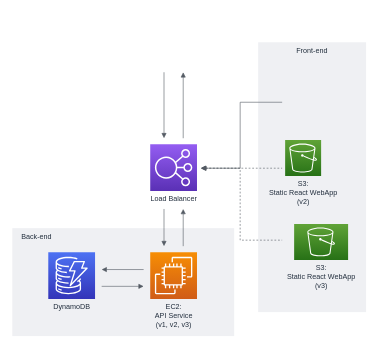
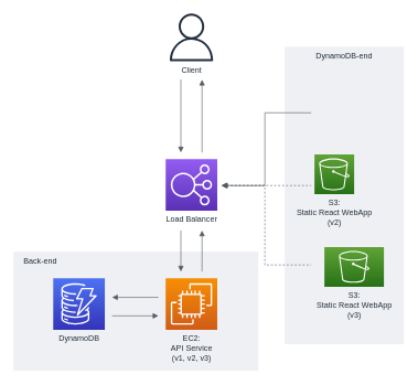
+ <mxCell id="6" value="Client" style="outlineConnect=0;fontColor=#232F3E;gradientColor=none;fillColor=#232F3E;strokeColor=none;dashed=0;verticalLabelPosition=bottom;verticalAlign=top;align=center;html=1;fontSize=12;fontStyle=0;aspect=fixed;pointerEvents=1;shape=mxgraph.aws4.user;" vertex="1" parent="1"><mxGeometry x="253" y="20" width="72" height="72" as="geometry" /></mxCell>
- <mxCell id="3" value="Front-end" style="fillColor=#EFF0F3;strokeColor=none;dashed=0;verticalAlign=top;fontStyle=0;fontColor=#232F3D;" vertex="1" parent="1"><mxGeometry x="430" y="70" width="180" height="450" as="geometry" /></mxCell>
+ <mxCell id="3" value="DynamoDB-end" style="fillColor=#EFF0F3;strokeColor=none;dashed=0;verticalAlign=top;fontStyle=0;fontColor=#232F3D;" vertex="1" parent="1"><mxGeometry x="430" y="70" width="180" height="450" as="geometry" /></mxCell>
